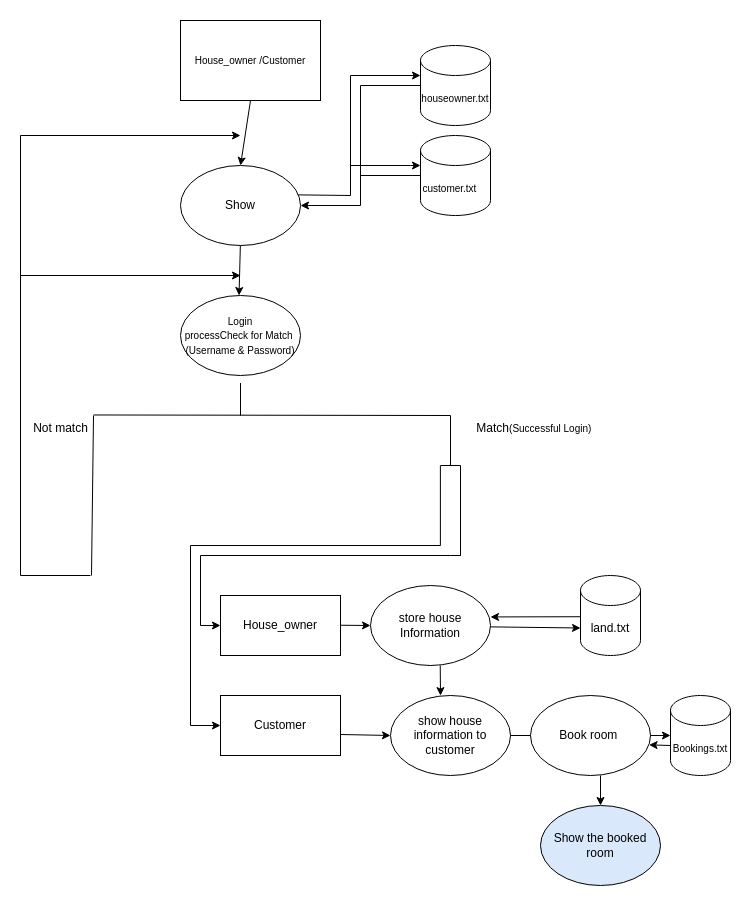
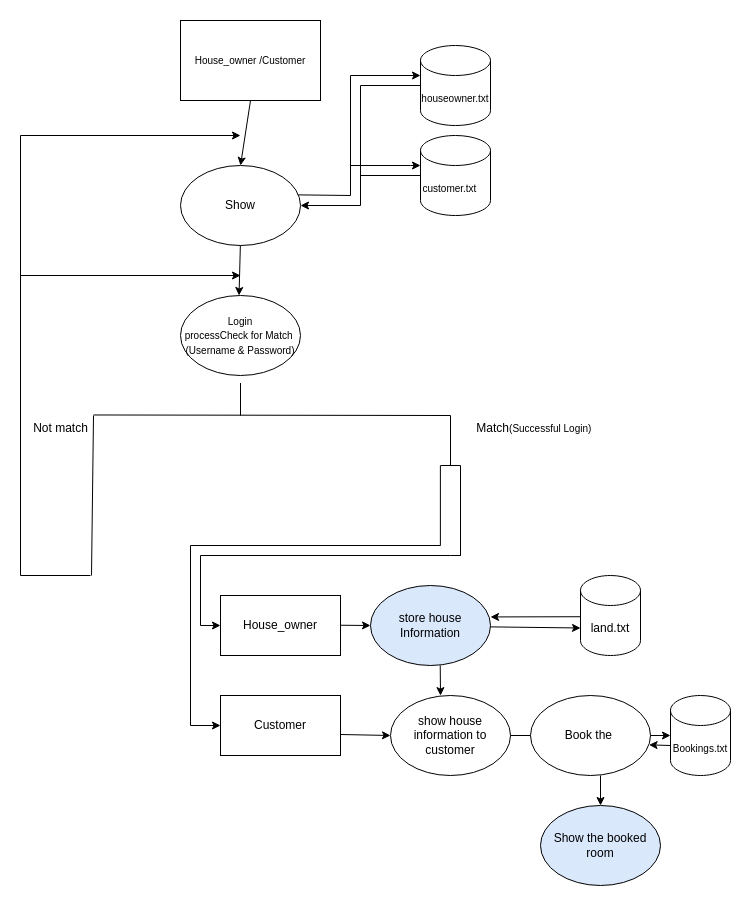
- <mxCell id="48" value="&lt;br&gt;&lt;br&gt;&lt;div&gt;&lt;br&gt;&lt;/div&gt;&lt;div&gt;store house Information&lt;div style=&quot;forced-color-adjust: none;&quot;&gt;&lt;br style=&quot;forced-color-adjust: none; color: rgb(0, 0, 0); font-family: Helvetica; font-size: 12px; font-style: normal; font-variant-ligatures: normal; font-variant-caps: normal; font-weight: 400; letter-spacing: normal; orphans: 2; text-align: center; text-indent: 0px; text-transform: none; widows: 2; word-spacing: 0px; -webkit-text-stroke-width: 0px; white-space: normal; background-color: rgb(251, 251, 251); text-decoration-thickness: initial; text-decoration-style: initial; text-decoration-color: initial;&quot;&gt;&lt;br&gt;&lt;br&gt;&lt;/div&gt;&lt;/div&gt;" style="ellipse;whiteSpace=wrap;html=1;" vertex="1" parent="1"><mxGeometry x="370" y="585" width="120" height="80" as="geometry" /></mxCell>
+ <mxCell id="48" value="&lt;br&gt;&lt;br&gt;&lt;div&gt;&lt;br&gt;&lt;/div&gt;&lt;div&gt;store house Information&lt;div style=&quot;forced-color-adjust: none;&quot;&gt;&lt;br style=&quot;forced-color-adjust: none; color: rgb(0, 0, 0); font-family: Helvetica; font-size: 12px; font-style: normal; font-variant-ligatures: normal; font-variant-caps: normal; font-weight: 400; letter-spacing: normal; orphans: 2; text-align: center; text-indent: 0px; text-transform: none; widows: 2; word-spacing: 0px; -webkit-text-stroke-width: 0px; white-space: normal; background-color: rgb(251, 251, 251); text-decoration-thickness: initial; text-decoration-style: initial; text-decoration-color: initial;&quot;&gt;&lt;br&gt;&lt;br&gt;&lt;/div&gt;&lt;/div&gt;" style="ellipse;whiteSpace=wrap;html=1;fillColor=#dae8fc;" vertex="1" parent="1"><mxGeometry x="370" y="585" width="120" height="80" as="geometry" /></mxCell>
- <mxCell id="51" value="Book room&amp;nbsp;" style="ellipse;whiteSpace=wrap;html=1;" vertex="1" parent="1"><mxGeometry x="530" y="695" width="120" height="80" as="geometry" /></mxCell>
+ <mxCell id="51" value="Book the&amp;nbsp;" style="ellipse;whiteSpace=wrap;html=1;" vertex="1" parent="1"><mxGeometry x="530" y="695" width="120" height="80" as="geometry" /></mxCell>
